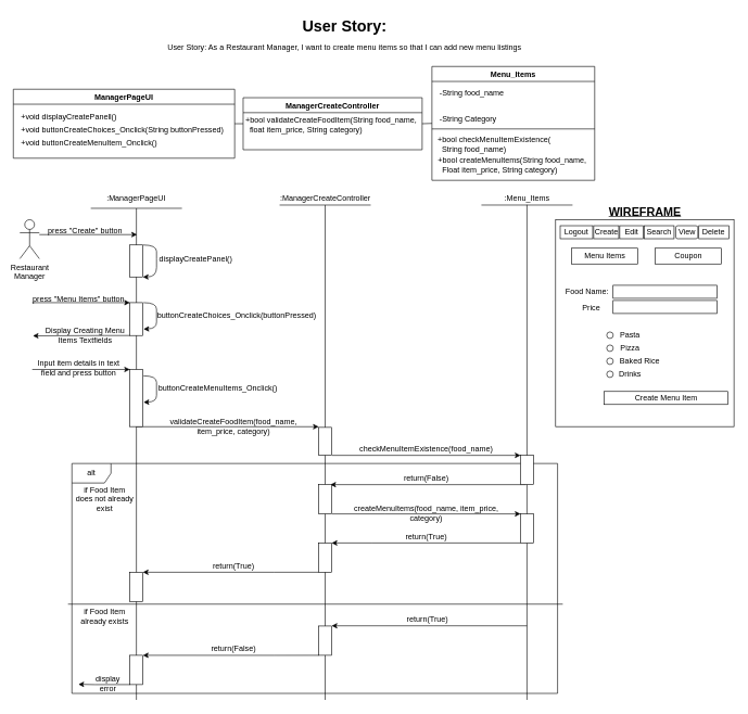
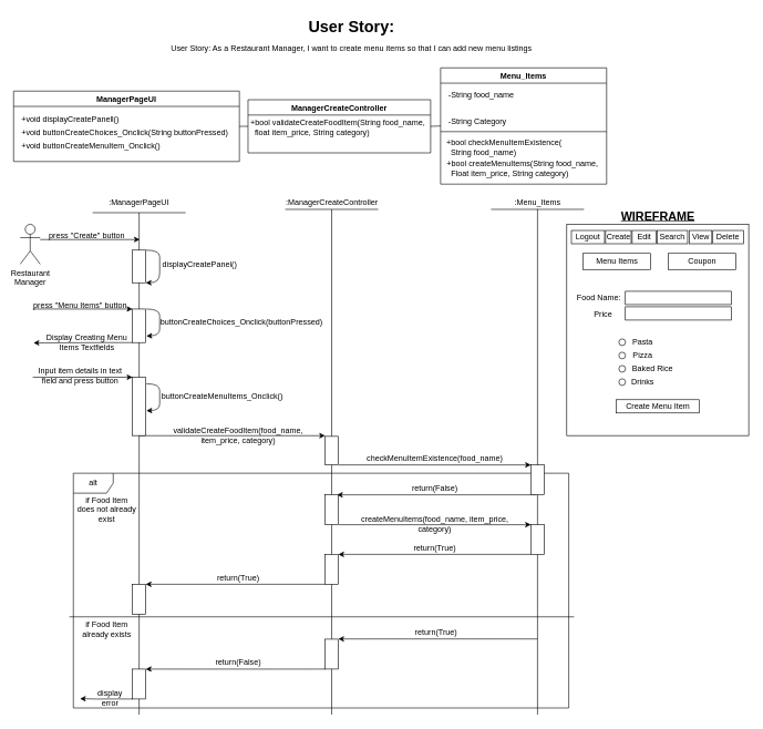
- <mxCell id="37" value="View" style="whiteSpace=wrap;html=1;rounded=1;" parent="1" vertex="1"><mxGeometry x="1037.5" y="346.25" width="34" height="20" as="geometry" /></mxCell>
+ <mxCell id="37" value="View" style="rounded=0;whiteSpace=wrap;html=1;" parent="1" vertex="1"><mxGeometry x="1037.5" y="346.25" width="34" height="20" as="geometry" /></mxCell>
- <mxCell id="54" value="Create Menu Item" style="rounded=0;whiteSpace=wrap;html=1;" parent="1" vertex="1"><mxGeometry x="927.5" y="601" width="190" height="20" as="geometry" /></mxCell>
+ <mxCell id="54" value="Create Menu Item" style="rounded=0;whiteSpace=wrap;html=1;" parent="1" vertex="1"><mxGeometry x="927.5" y="601" width="125" height="20" as="geometry" /></mxCell>
